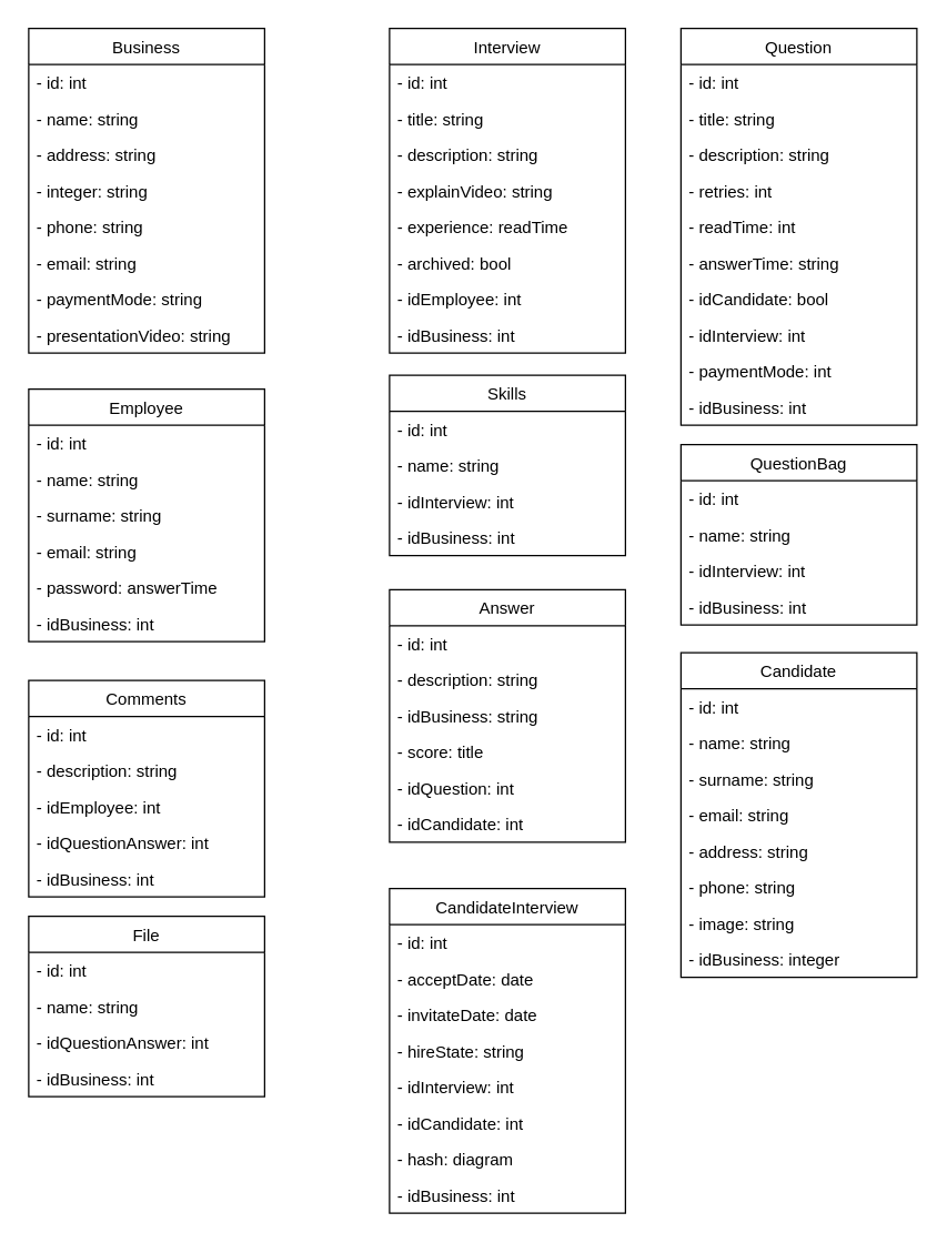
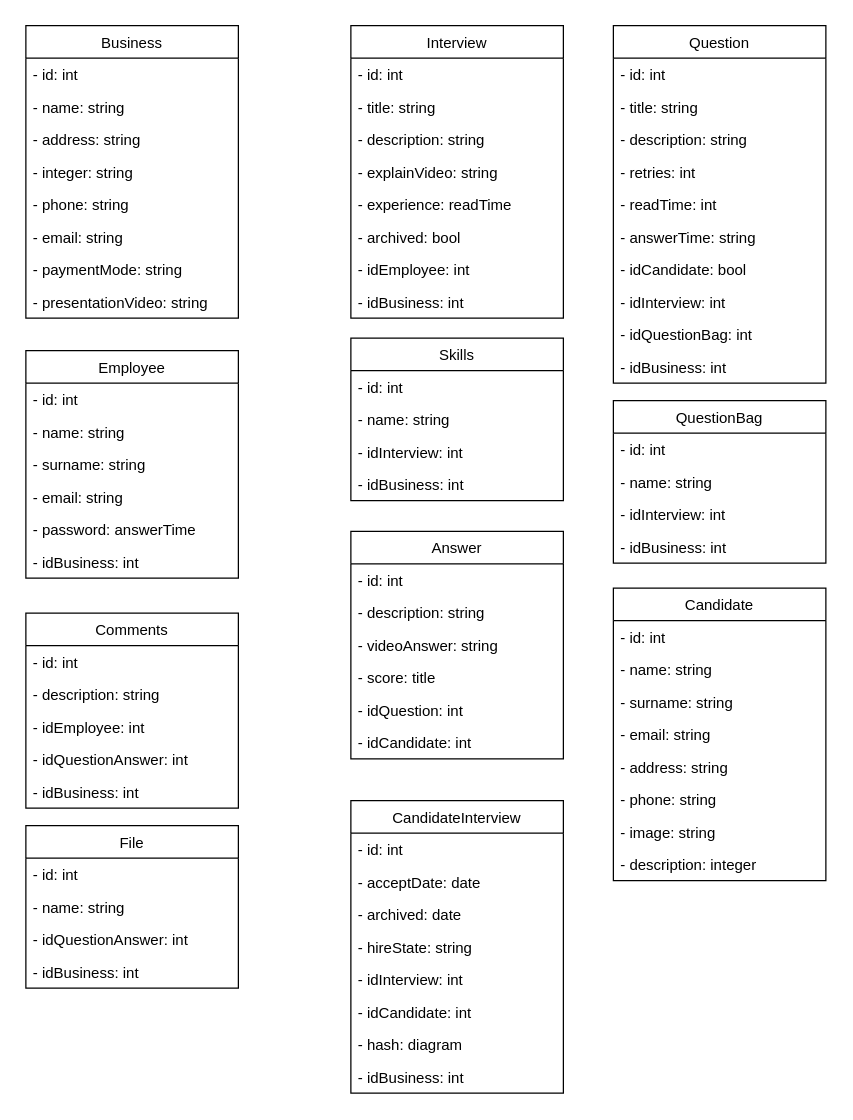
- <mxCell id="33" value="- paymentMode: int" style="text;strokeColor=none;fillColor=none;align=left;verticalAlign=top;spacingLeft=4;spacingRight=4;overflow=hidden;rotatable=0;points=[[0,0.5],[1,0.5]];portConstraint=eastwest;" parent="24" vertex="1"><mxGeometry y="234" width="170" height="26" as="geometry" /></mxCell>
+ <mxCell id="33" value="- idQuestionBag: int" style="text;strokeColor=none;fillColor=none;align=left;verticalAlign=top;spacingLeft=4;spacingRight=4;overflow=hidden;rotatable=0;points=[[0,0.5],[1,0.5]];portConstraint=eastwest;" parent="24" vertex="1"><mxGeometry y="234" width="170" height="26" as="geometry" /></mxCell>
- <mxCell id="80" value="- idBusiness: string" style="text;strokeColor=none;fillColor=none;align=left;verticalAlign=top;spacingLeft=4;spacingRight=4;overflow=hidden;rotatable=0;points=[[0,0.5],[1,0.5]];portConstraint=eastwest;" parent="77" vertex="1"><mxGeometry y="78" width="170" height="26" as="geometry" /></mxCell>
+ <mxCell id="80" value="- videoAnswer: string" style="text;strokeColor=none;fillColor=none;align=left;verticalAlign=top;spacingLeft=4;spacingRight=4;overflow=hidden;rotatable=0;points=[[0,0.5],[1,0.5]];portConstraint=eastwest;" parent="77" vertex="1"><mxGeometry y="78" width="170" height="26" as="geometry" /></mxCell>
- <mxCell id="52" value="- idBusiness: integer" style="text;strokeColor=none;fillColor=none;align=left;verticalAlign=top;spacingLeft=4;spacingRight=4;overflow=hidden;rotatable=0;points=[[0,0.5],[1,0.5]];portConstraint=eastwest;" vertex="1" parent="44"><mxGeometry y="208" width="170" height="26" as="geometry" /></mxCell>
+ <mxCell id="52" value="- description: integer" style="text;strokeColor=none;fillColor=none;align=left;verticalAlign=top;spacingLeft=4;spacingRight=4;overflow=hidden;rotatable=0;points=[[0,0.5],[1,0.5]];portConstraint=eastwest;" vertex="1" parent="44"><mxGeometry y="208" width="170" height="26" as="geometry" /></mxCell>
- <mxCell id="66" value="- invitateDate: date" style="text;strokeColor=none;fillColor=none;align=left;verticalAlign=top;spacingLeft=4;spacingRight=4;overflow=hidden;rotatable=0;points=[[0,0.5],[1,0.5]];portConstraint=eastwest;" parent="63" vertex="1"><mxGeometry y="78" width="170" height="26" as="geometry" /></mxCell>
+ <mxCell id="66" value="- archived: date" style="text;strokeColor=none;fillColor=none;align=left;verticalAlign=top;spacingLeft=4;spacingRight=4;overflow=hidden;rotatable=0;points=[[0,0.5],[1,0.5]];portConstraint=eastwest;" parent="63" vertex="1"><mxGeometry y="78" width="170" height="26" as="geometry" /></mxCell>
